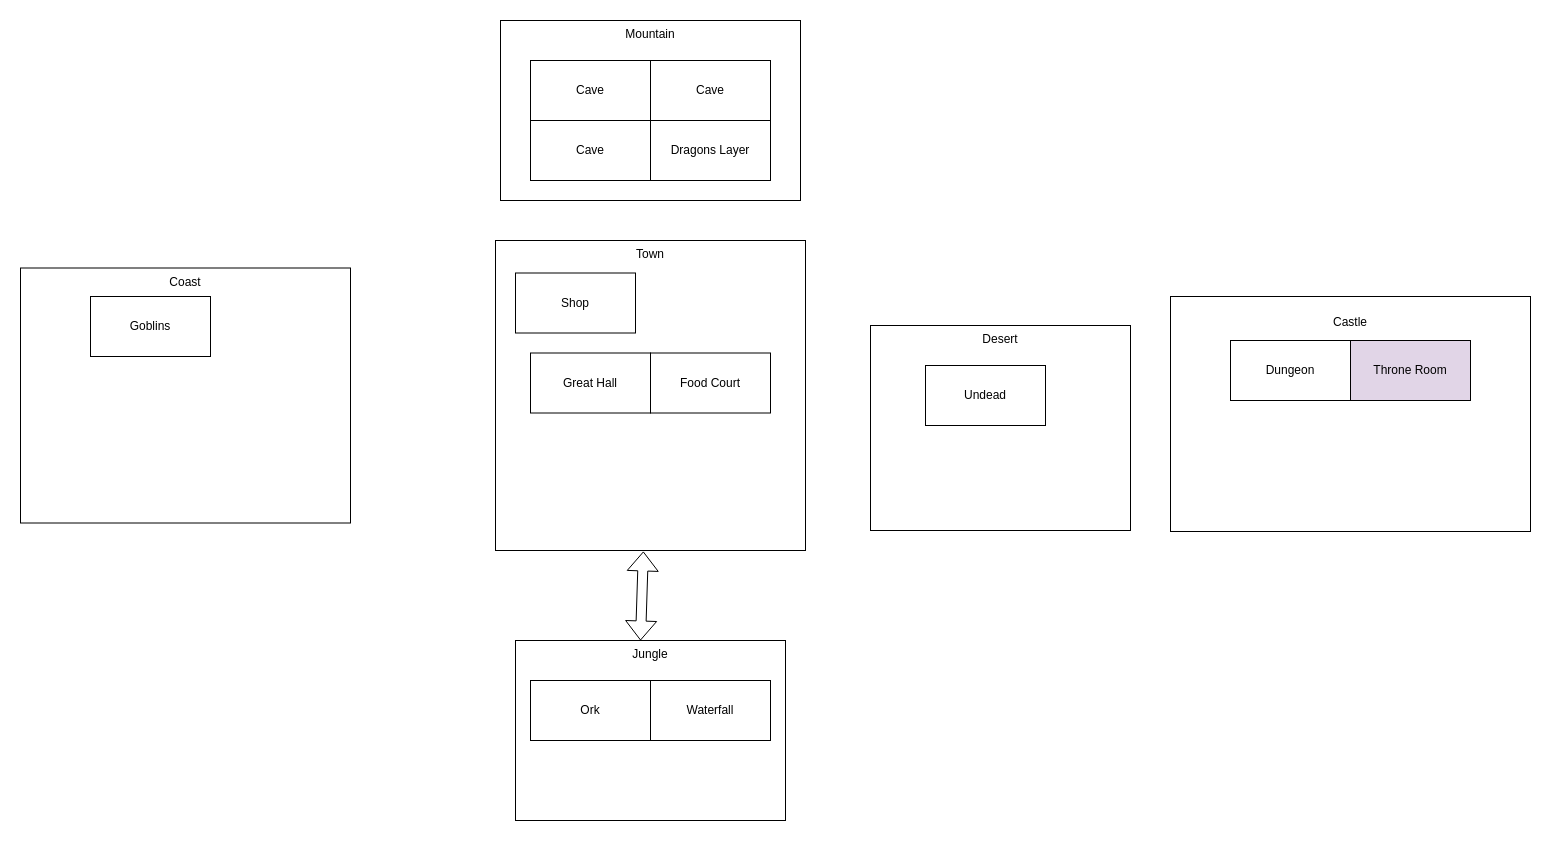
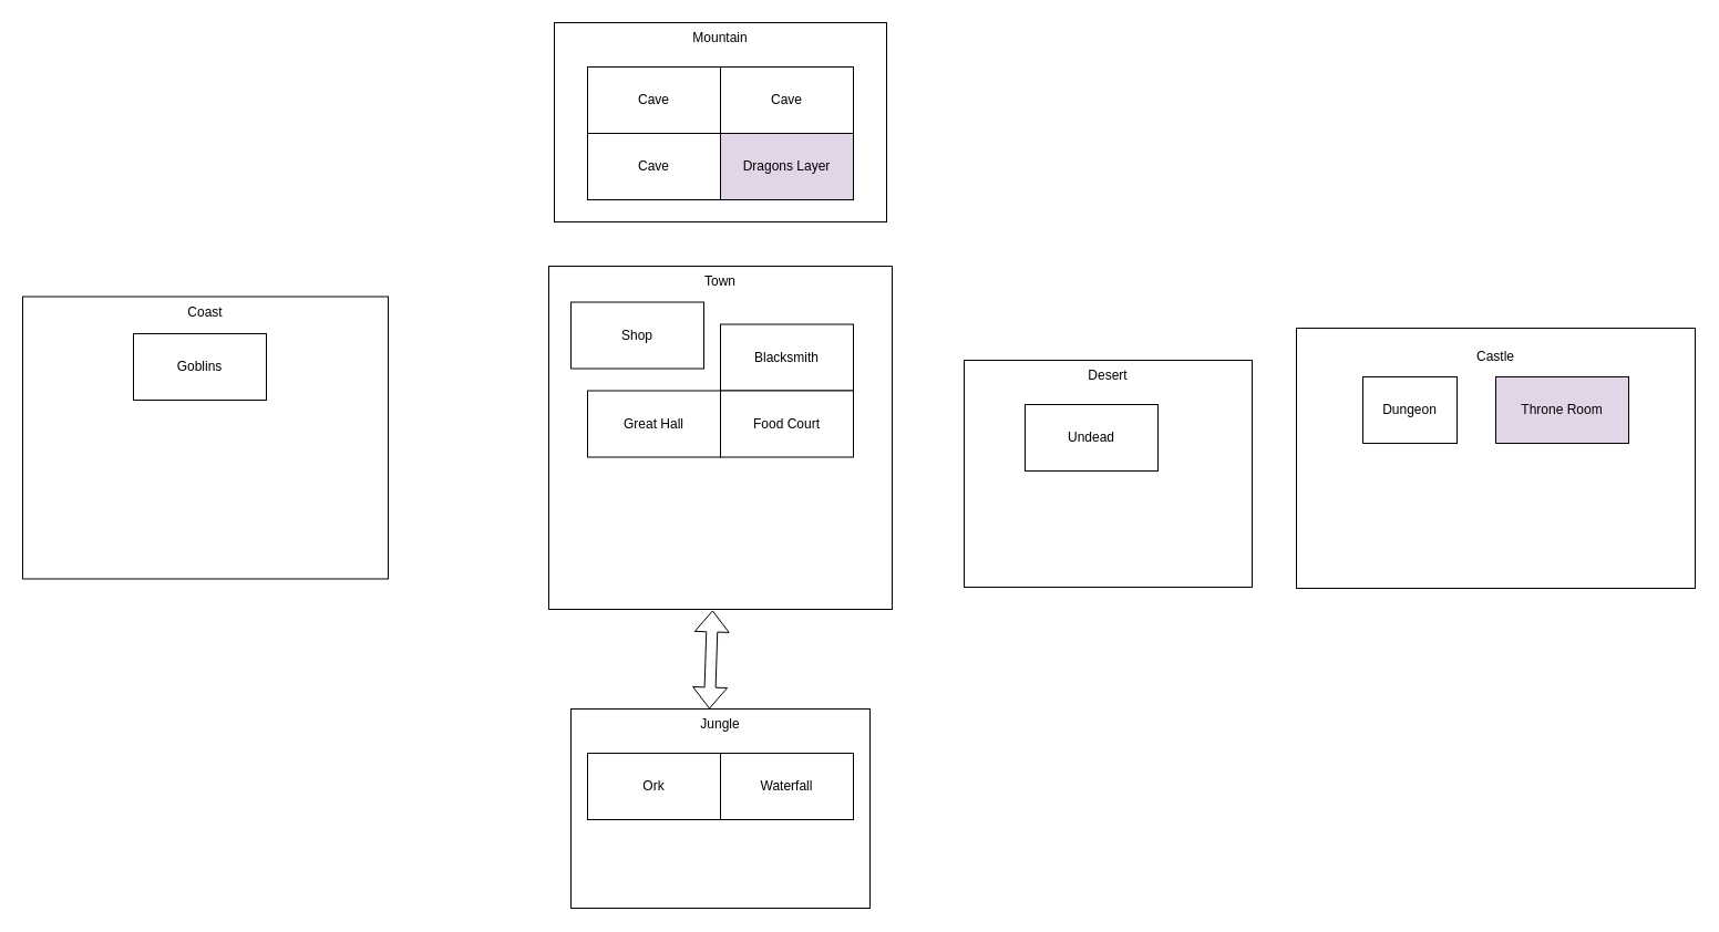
- <mxCell id="18" value="Dragons Layer" style="rounded=0;whiteSpace=wrap;html=1;" vertex="1" parent="1"><mxGeometry x="650" y="120" width="120" height="60" as="geometry" /></mxCell>
+ <mxCell id="18" value="Dragons Layer" style="rounded=0;whiteSpace=wrap;html=1;fillColor=#e1d5e7;" vertex="1" parent="1"><mxGeometry x="650" y="120" width="120" height="60" as="geometry" /></mxCell>
+ <mxCell id="4" value="Blacksmith" style="rounded=0;whiteSpace=wrap;html=1;" vertex="1" parent="1"><mxGeometry x="650" y="292.5" width="120" height="60" as="geometry" /></mxCell>
- <mxCell id="24" value="Goblins" style="rounded=0;whiteSpace=wrap;html=1;align=center;" vertex="1" parent="1"><mxGeometry x="90" y="296" width="120" height="60" as="geometry" /></mxCell>
+ <mxCell id="24" value="Goblins" style="rounded=0;whiteSpace=wrap;html=1;align=center;" vertex="1" parent="1"><mxGeometry x="120" y="301" width="120" height="60" as="geometry" /></mxCell>
- <mxCell id="15" value="Dungeon" style="rounded=0;whiteSpace=wrap;html=1;" vertex="1" parent="1"><mxGeometry x="1230" y="340" width="120" height="60" as="geometry" /></mxCell>
+ <mxCell id="15" value="Dungeon" style="rounded=0;whiteSpace=wrap;html=1;" vertex="1" parent="1"><mxGeometry x="1230" y="340" width="85" height="60" as="geometry" /></mxCell>
